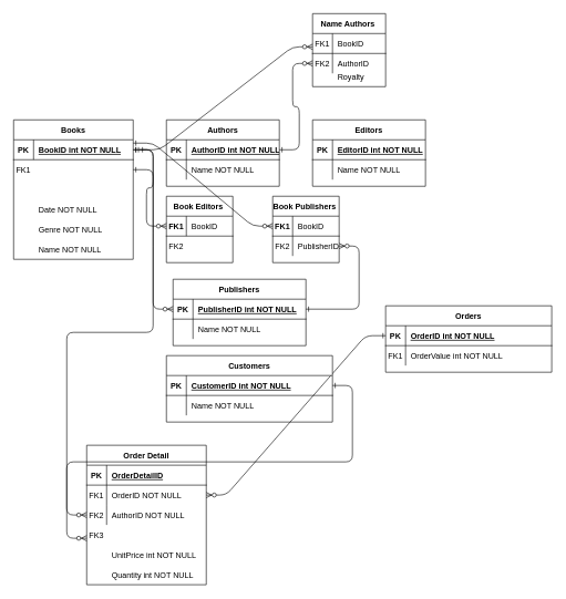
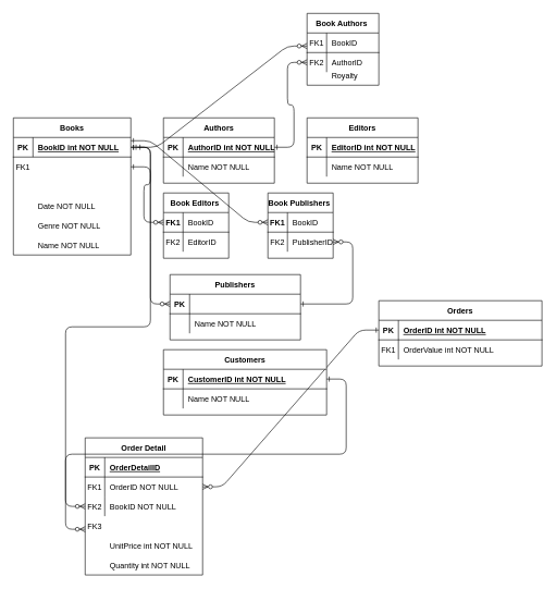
- <mxCell id="77" value="Name Authors " style="shape=table;startSize=30;container=1;collapsible=1;childLayout=tableLayout;fixedRows=1;rowLines=0;fontStyle=1;align=center;resizeLast=1;" vertex="1" parent="1"><mxGeometry x="470" y="20" width="110" height="110" as="geometry" /></mxCell>
+ <mxCell id="77" value="Book Authors " style="shape=table;startSize=30;container=1;collapsible=1;childLayout=tableLayout;fixedRows=1;rowLines=0;fontStyle=1;align=center;resizeLast=1;" vertex="1" parent="1"><mxGeometry x="470" y="20" width="110" height="110" as="geometry" /></mxCell>
+ <mxCell id="69" value="EditorID" style="shape=partialRectangle;overflow=hidden;connectable=0;fillColor=none;top=0;left=0;bottom=0;right=0;align=left;spacingLeft=6;" vertex="1" parent="67"><mxGeometry x="30" width="70" height="30" as="geometry" /></mxCell>
- <mxCell id="45" value="PublisherID int NOT NULL " style="shape=partialRectangle;overflow=hidden;connectable=0;fillColor=none;top=0;left=0;bottom=0;right=0;align=left;spacingLeft=6;fontStyle=5;" vertex="1" parent="43"><mxGeometry x="30" width="170" height="30" as="geometry" /></mxCell>
- <mxCell id="59" value="AuthorID NOT NULL" style="shape=partialRectangle;overflow=hidden;connectable=0;fillColor=none;top=0;left=0;bottom=0;right=0;align=left;spacingLeft=6;" vertex="1" parent="57"><mxGeometry x="30" width="150" height="30" as="geometry" /></mxCell>
+ <mxCell id="59" value="BookID NOT NULL" style="shape=partialRectangle;overflow=hidden;connectable=0;fillColor=none;top=0;left=0;bottom=0;right=0;align=left;spacingLeft=6;" vertex="1" parent="57"><mxGeometry x="30" width="150" height="30" as="geometry" /></mxCell>
